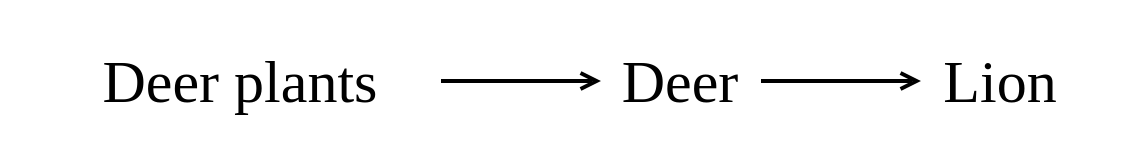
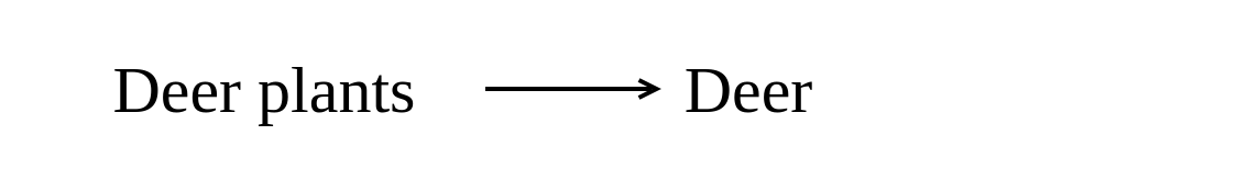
- <mxCell id="4" value="" style="edgeStyle=orthogonalEdgeStyle;rounded=0;orthogonalLoop=1;jettySize=auto;html=1;strokeWidth=2;endArrow=open;endFill=0;" edge="1" parent="1" source="5" target="6"><mxGeometry relative="1" as="geometry" /></mxCell>
- <mxCell id="6" value="Lion" style="rounded=0;whiteSpace=wrap;html=1;fillColor=none;fontSize=30;fontFamily=Ubuntu Mono;strokeWidth=3;strokeColor=none;" vertex="1" parent="1"><mxGeometry x="460" y="20" width="80" height="40" as="geometry" /></mxCell>
